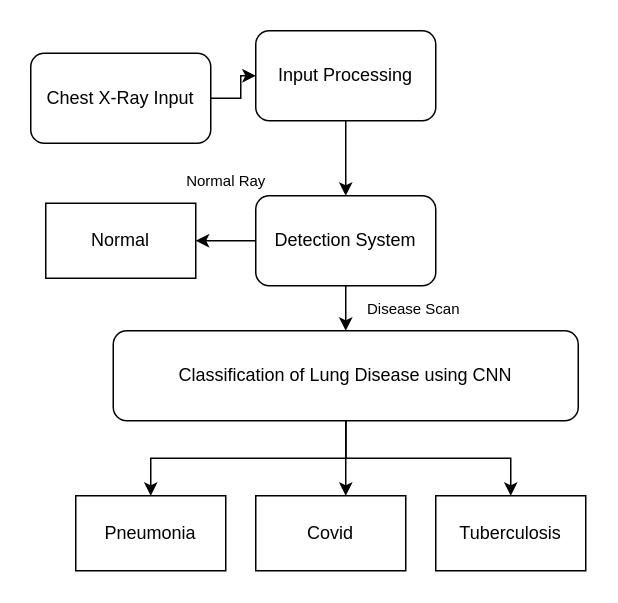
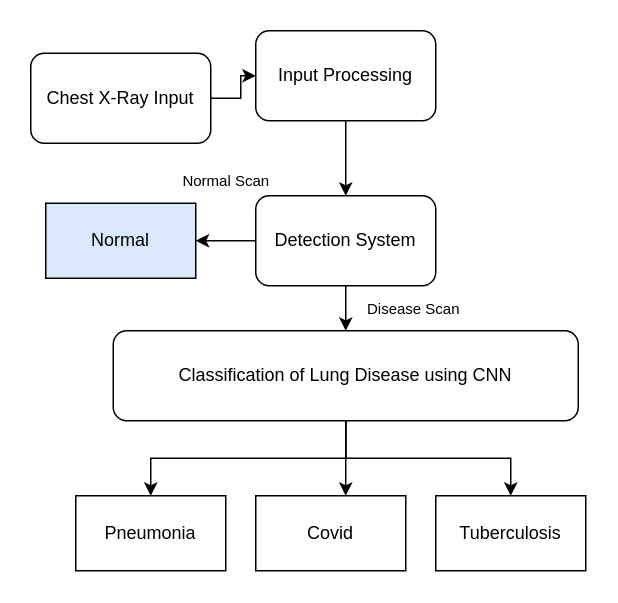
- <mxCell id="17" value="&lt;font style=&quot;font-size: 10px;&quot;&gt;Normal Ray&lt;/font&gt;" style="text;html=1;align=center;verticalAlign=middle;resizable=0;points=[];autosize=1;strokeColor=none;fillColor=none;" vertex="1" parent="1"><mxGeometry x="110" y="105" width="80" height="30" as="geometry" /></mxCell>
+ <mxCell id="17" value="&lt;font style=&quot;font-size: 10px;&quot;&gt;Normal Scan&lt;/font&gt;" style="text;html=1;align=center;verticalAlign=middle;resizable=0;points=[];autosize=1;strokeColor=none;fillColor=none;" vertex="1" parent="1"><mxGeometry x="110" y="105" width="80" height="30" as="geometry" /></mxCell>
- <mxCell id="13" value="Normal" style="rounded=0;whiteSpace=wrap;html=1;" vertex="1" parent="1"><mxGeometry x="30" y="135" width="100" height="50" as="geometry" /></mxCell>
+ <mxCell id="13" value="Normal" style="rounded=0;whiteSpace=wrap;html=1;fillColor=#dae8fc;" vertex="1" parent="1"><mxGeometry x="30" y="135" width="100" height="50" as="geometry" /></mxCell>
